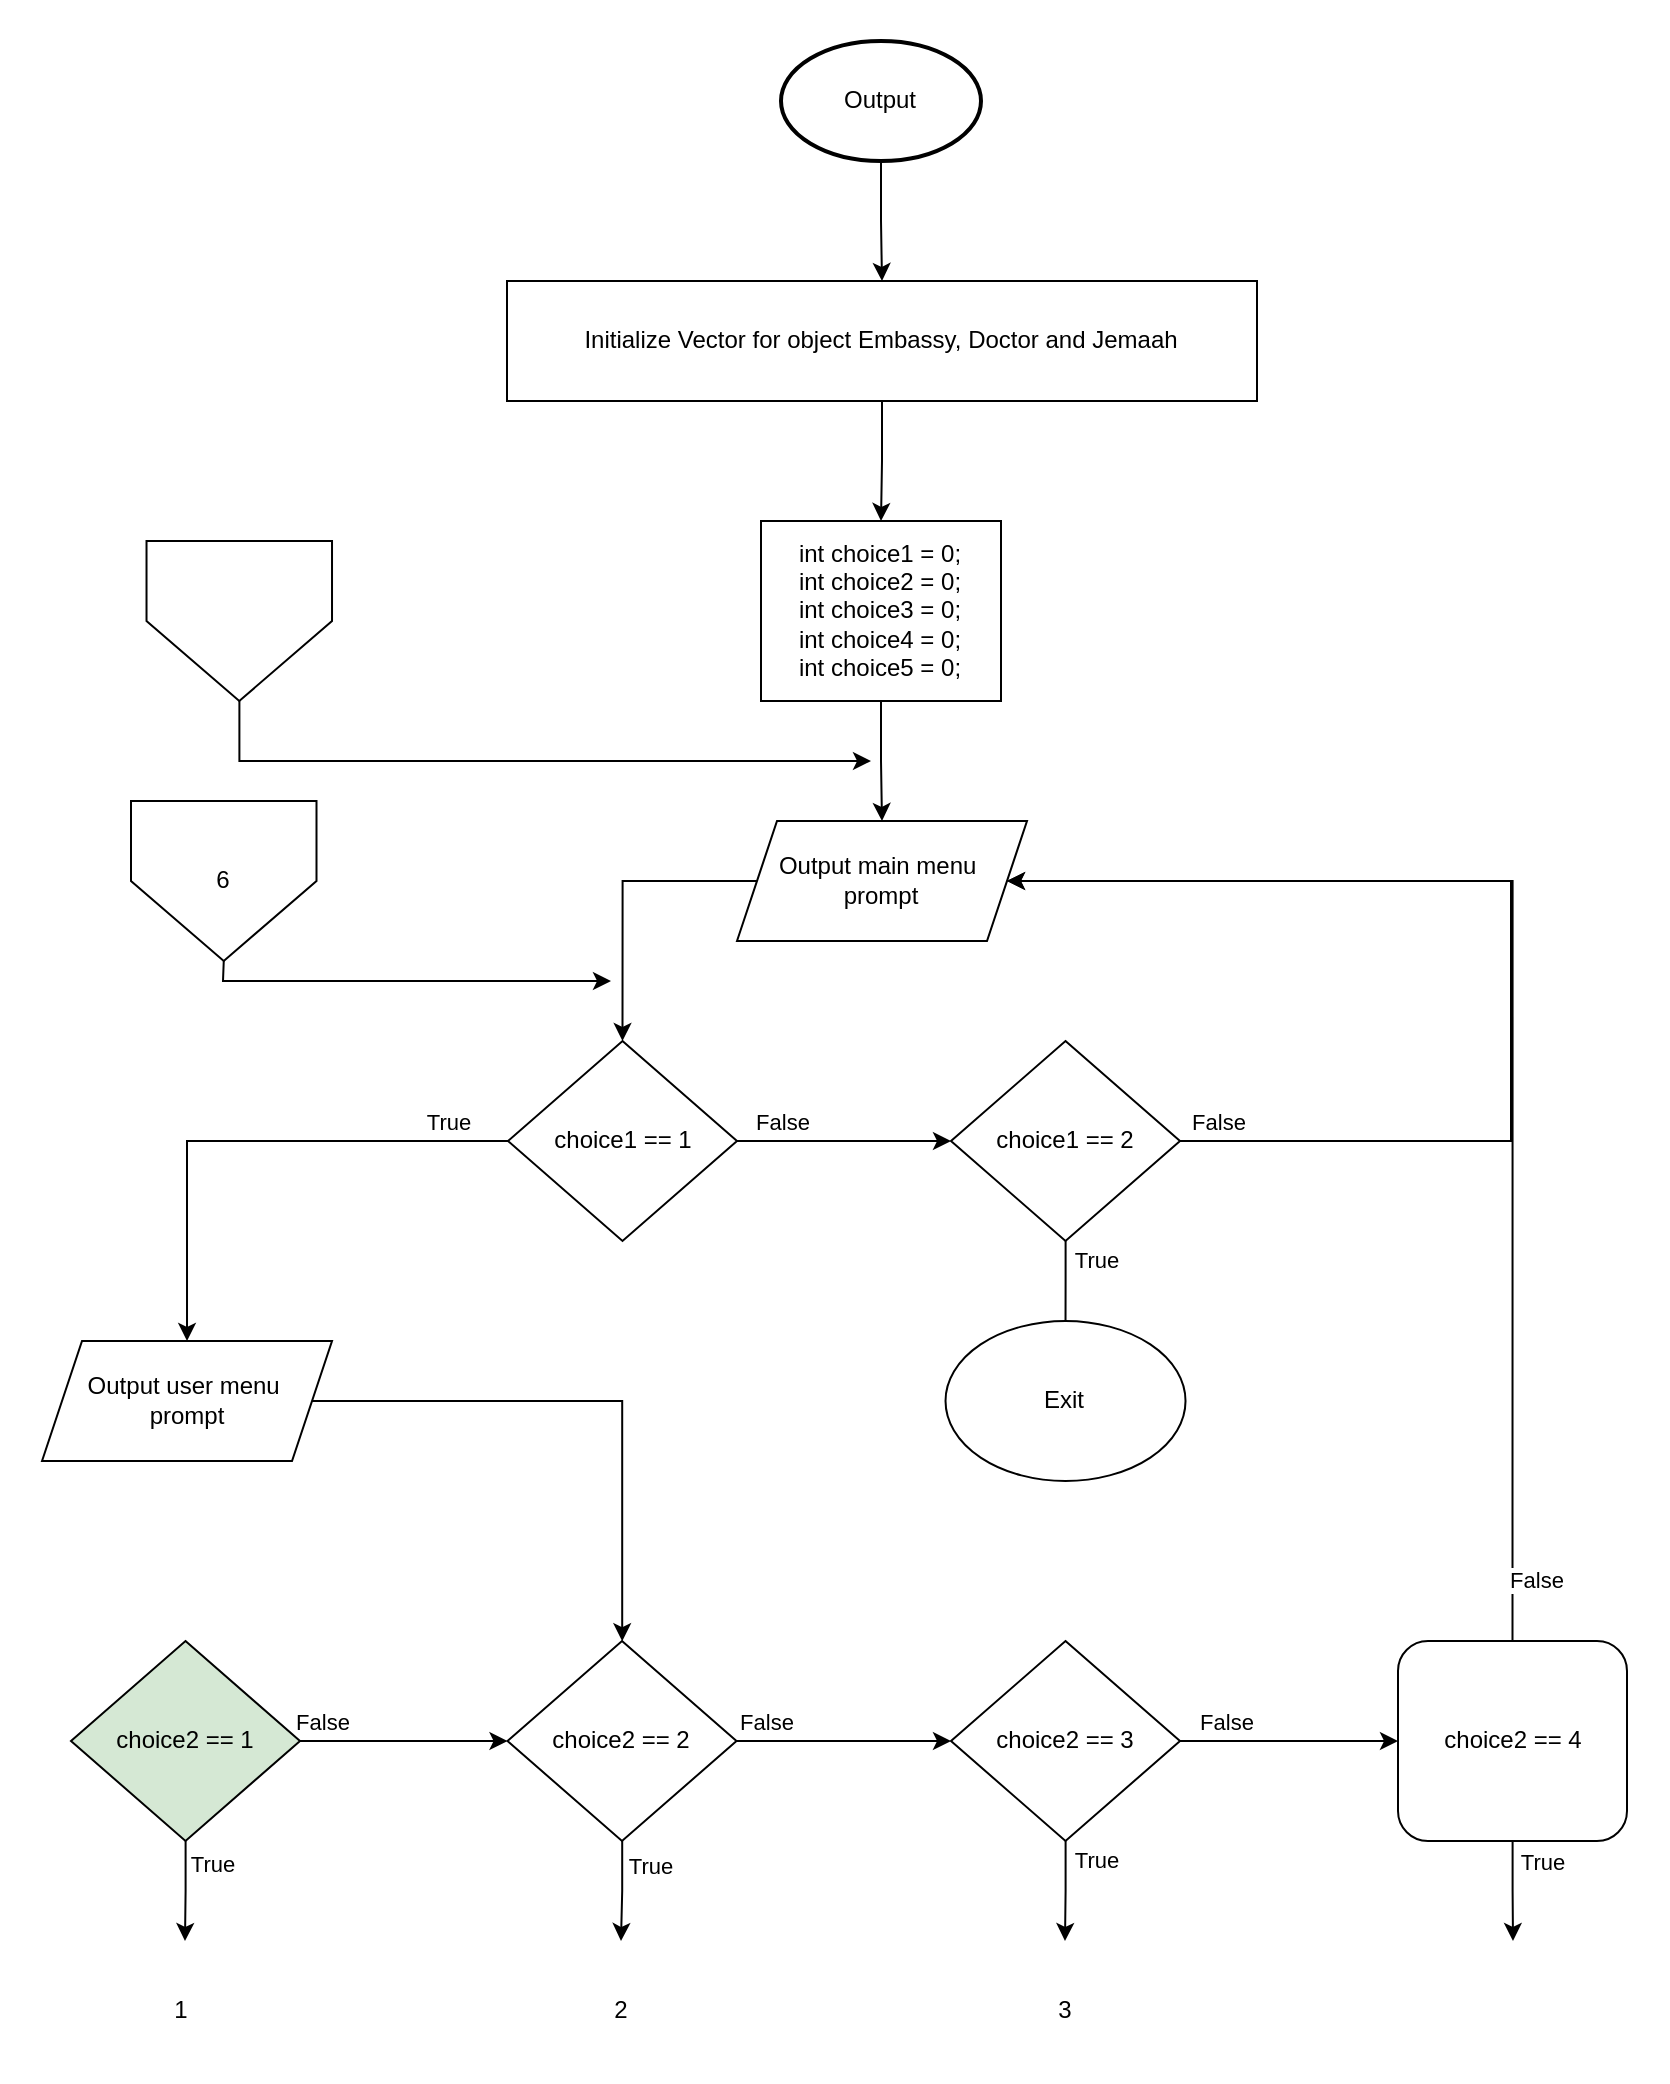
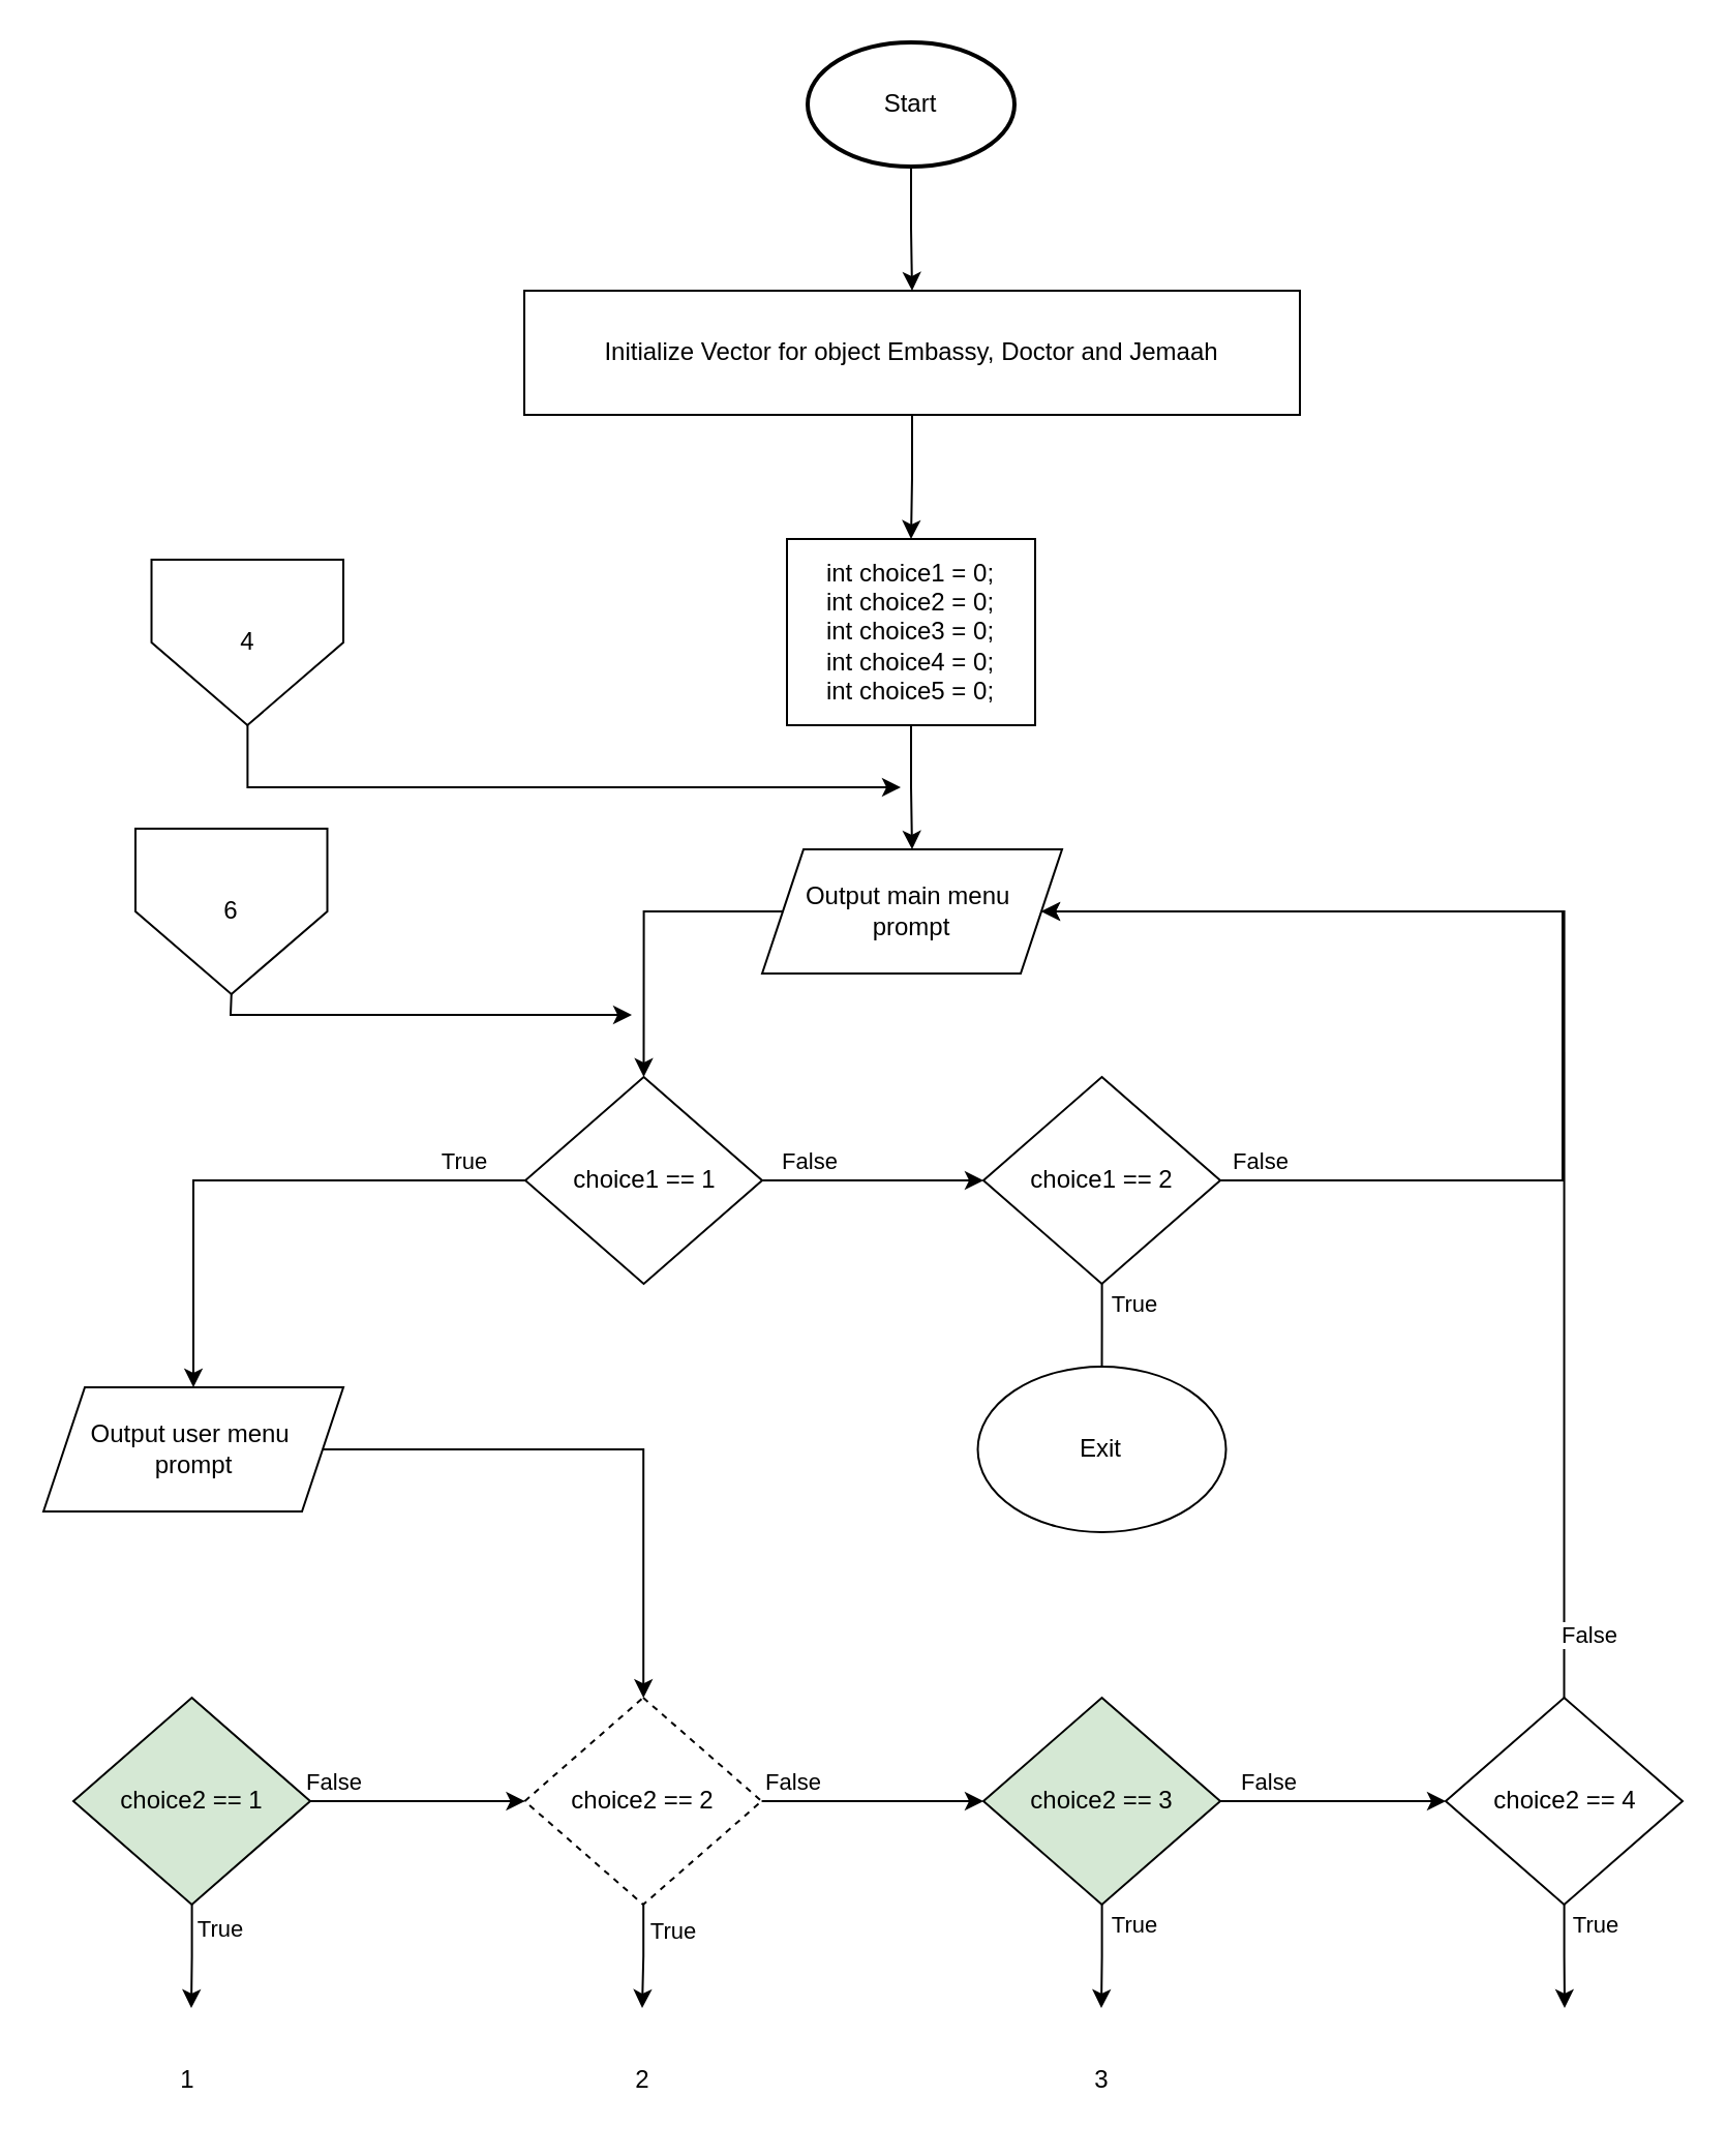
- <mxCell id="3" value="Output" style="strokeWidth=2;html=1;shape=mxgraph.flowchart.start_1;whiteSpace=wrap;" vertex="1" parent="1"><mxGeometry x="390" y="20" width="100" height="60" as="geometry" /></mxCell>
+ <mxCell id="3" value="Start" style="strokeWidth=2;html=1;shape=mxgraph.flowchart.start_1;whiteSpace=wrap;" vertex="1" parent="1"><mxGeometry x="390" y="20" width="100" height="60" as="geometry" /></mxCell>
+ <mxCell id="47" value="4" style="text;html=1;align=center;verticalAlign=middle;resizable=0;points=[];autosize=1;strokeColor=none;fillColor=none;" vertex="1" parent="45"><mxGeometry x="31.37" y="25" width="30" height="30" as="geometry" /></mxCell>
- <mxCell id="19" value="choice2 == 2" style="rhombus;whiteSpace=wrap;html=1;" vertex="1" parent="1"><mxGeometry x="253.25" y="820" width="114.5" height="100" as="geometry" /></mxCell>
+ <mxCell id="19" value="choice2 == 2" style="rhombus;whiteSpace=wrap;html=1;dashed=1;" vertex="1" parent="1"><mxGeometry x="253.25" y="820" width="114.5" height="100" as="geometry" /></mxCell>
- <mxCell id="24" value="choice2 == 3" style="rhombus;whiteSpace=wrap;html=1;" vertex="1" parent="1"><mxGeometry x="475" y="820" width="114.5" height="100" as="geometry" /></mxCell>
+ <mxCell id="24" value="choice2 == 3" style="rhombus;whiteSpace=wrap;html=1;fillColor=#d5e8d4;" vertex="1" parent="1"><mxGeometry x="475" y="820" width="114.5" height="100" as="geometry" /></mxCell>
- <mxCell id="32" value="choice2 == 4" style="whiteSpace=wrap;html=1;rounded=1;" vertex="1" parent="1"><mxGeometry x="698.5" y="820" width="114.5" height="100" as="geometry" /></mxCell>
+ <mxCell id="32" value="choice2 == 4" style="rhombus;whiteSpace=wrap;html=1;" vertex="1" parent="1"><mxGeometry x="698.5" y="820" width="114.5" height="100" as="geometry" /></mxCell>
